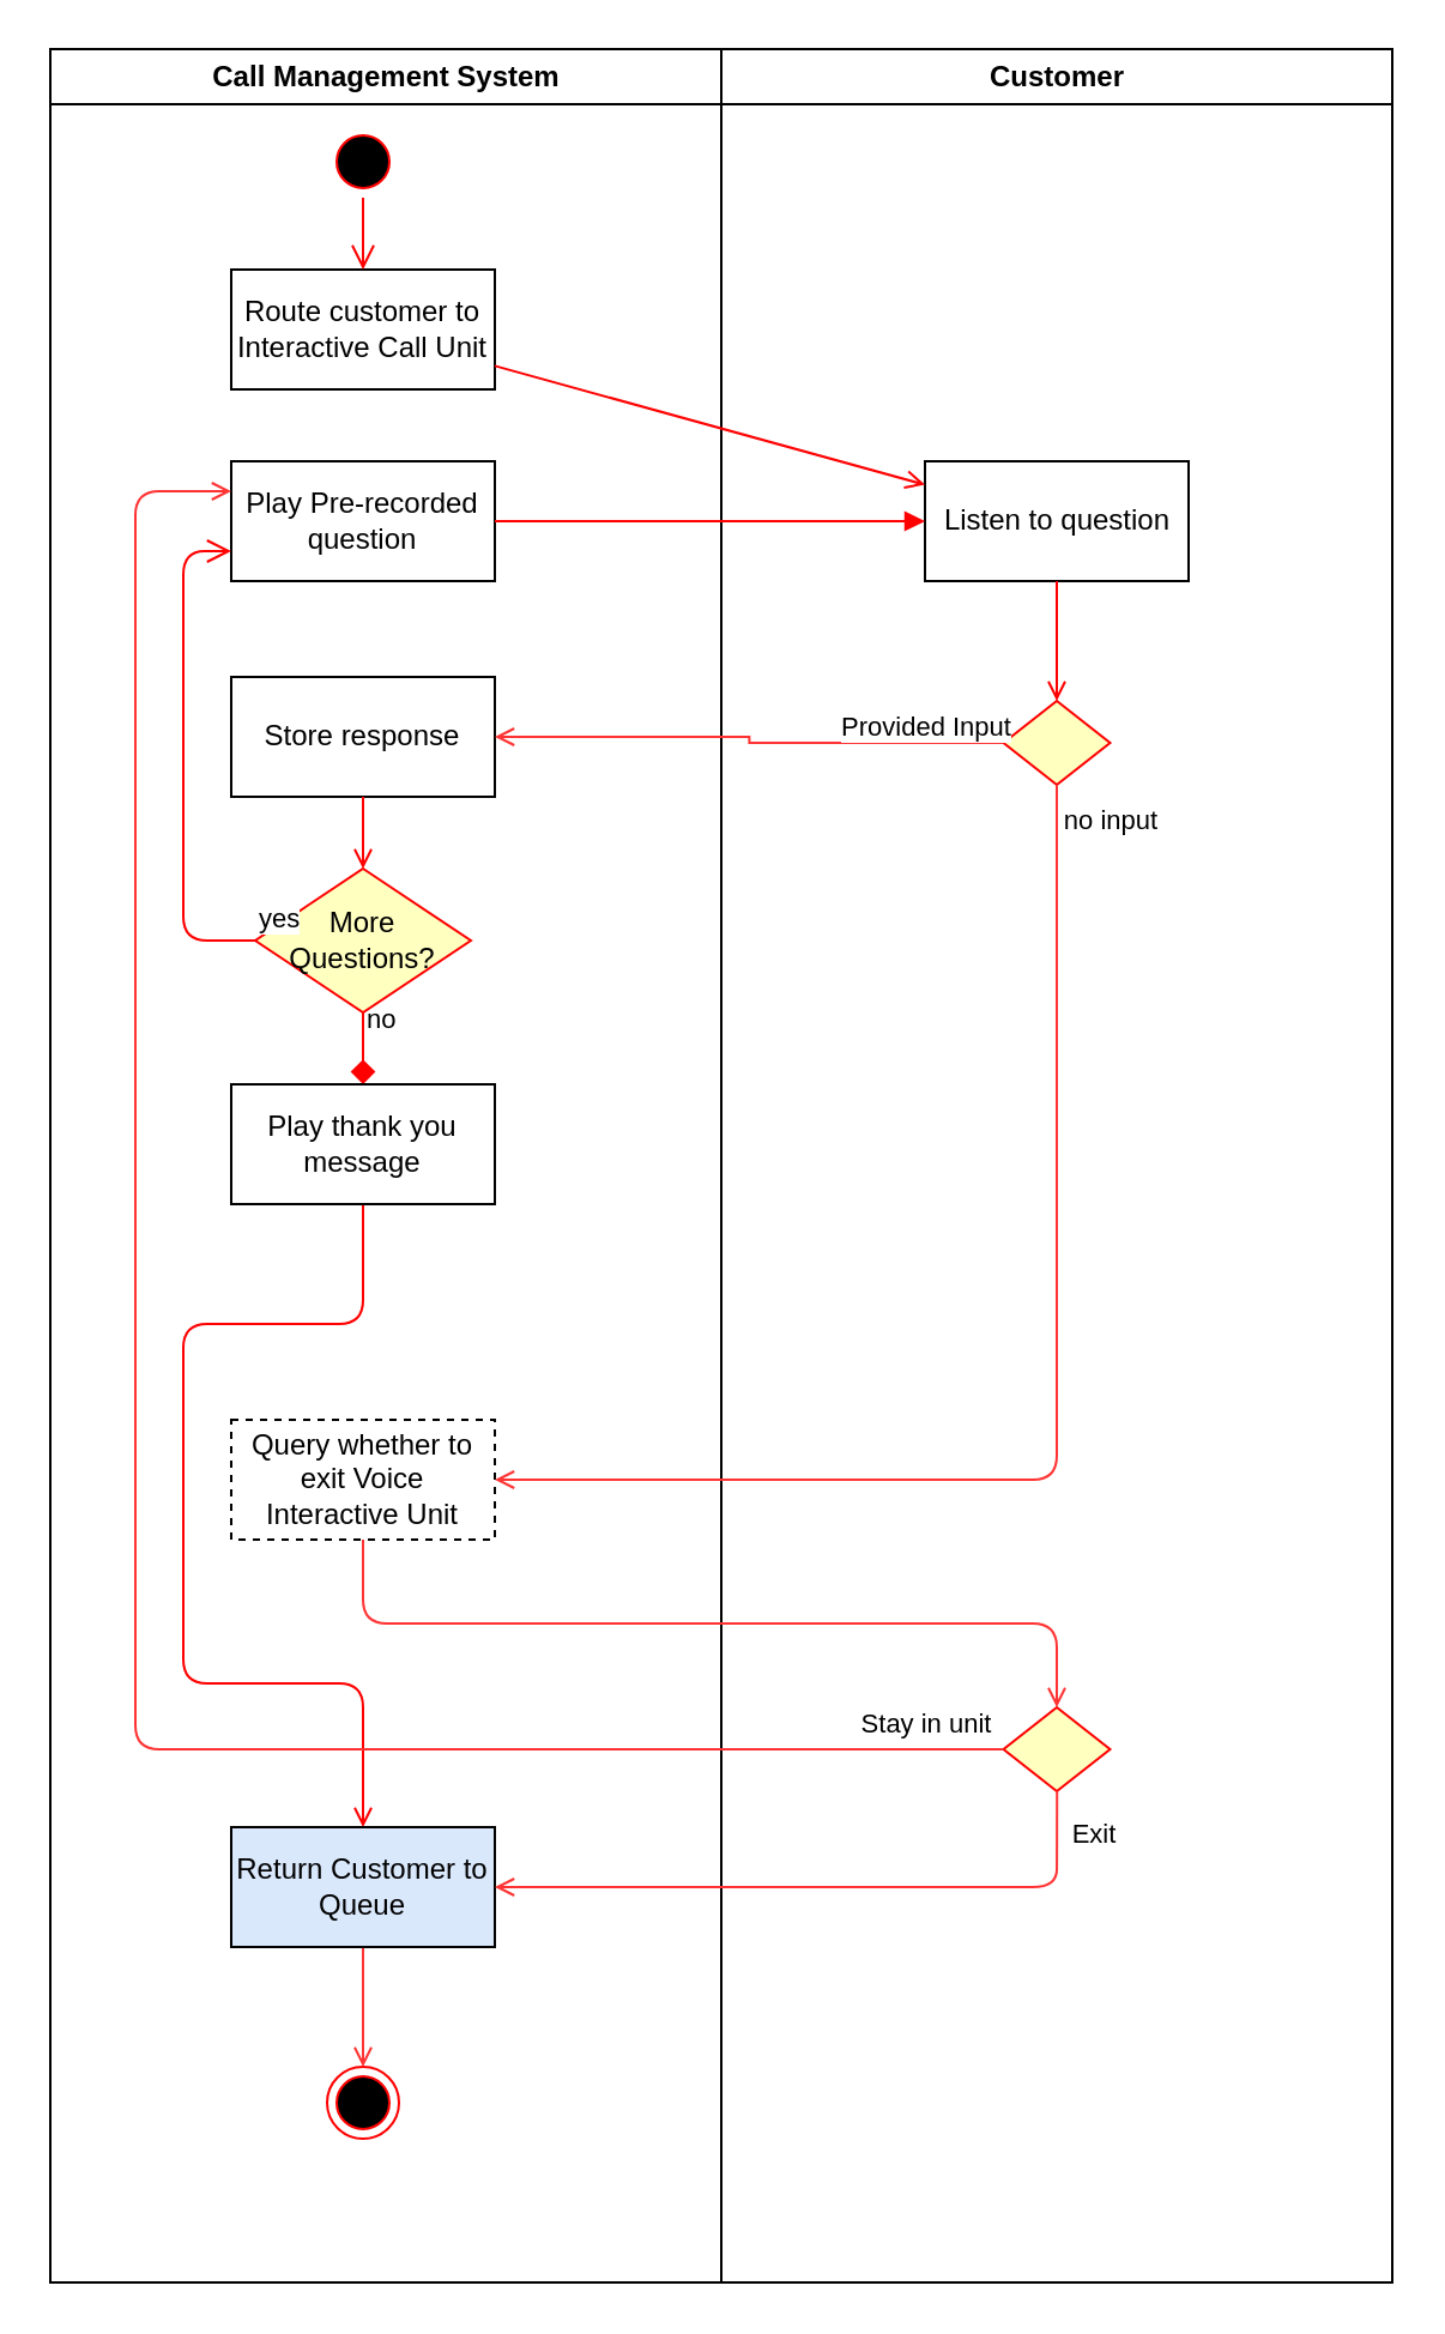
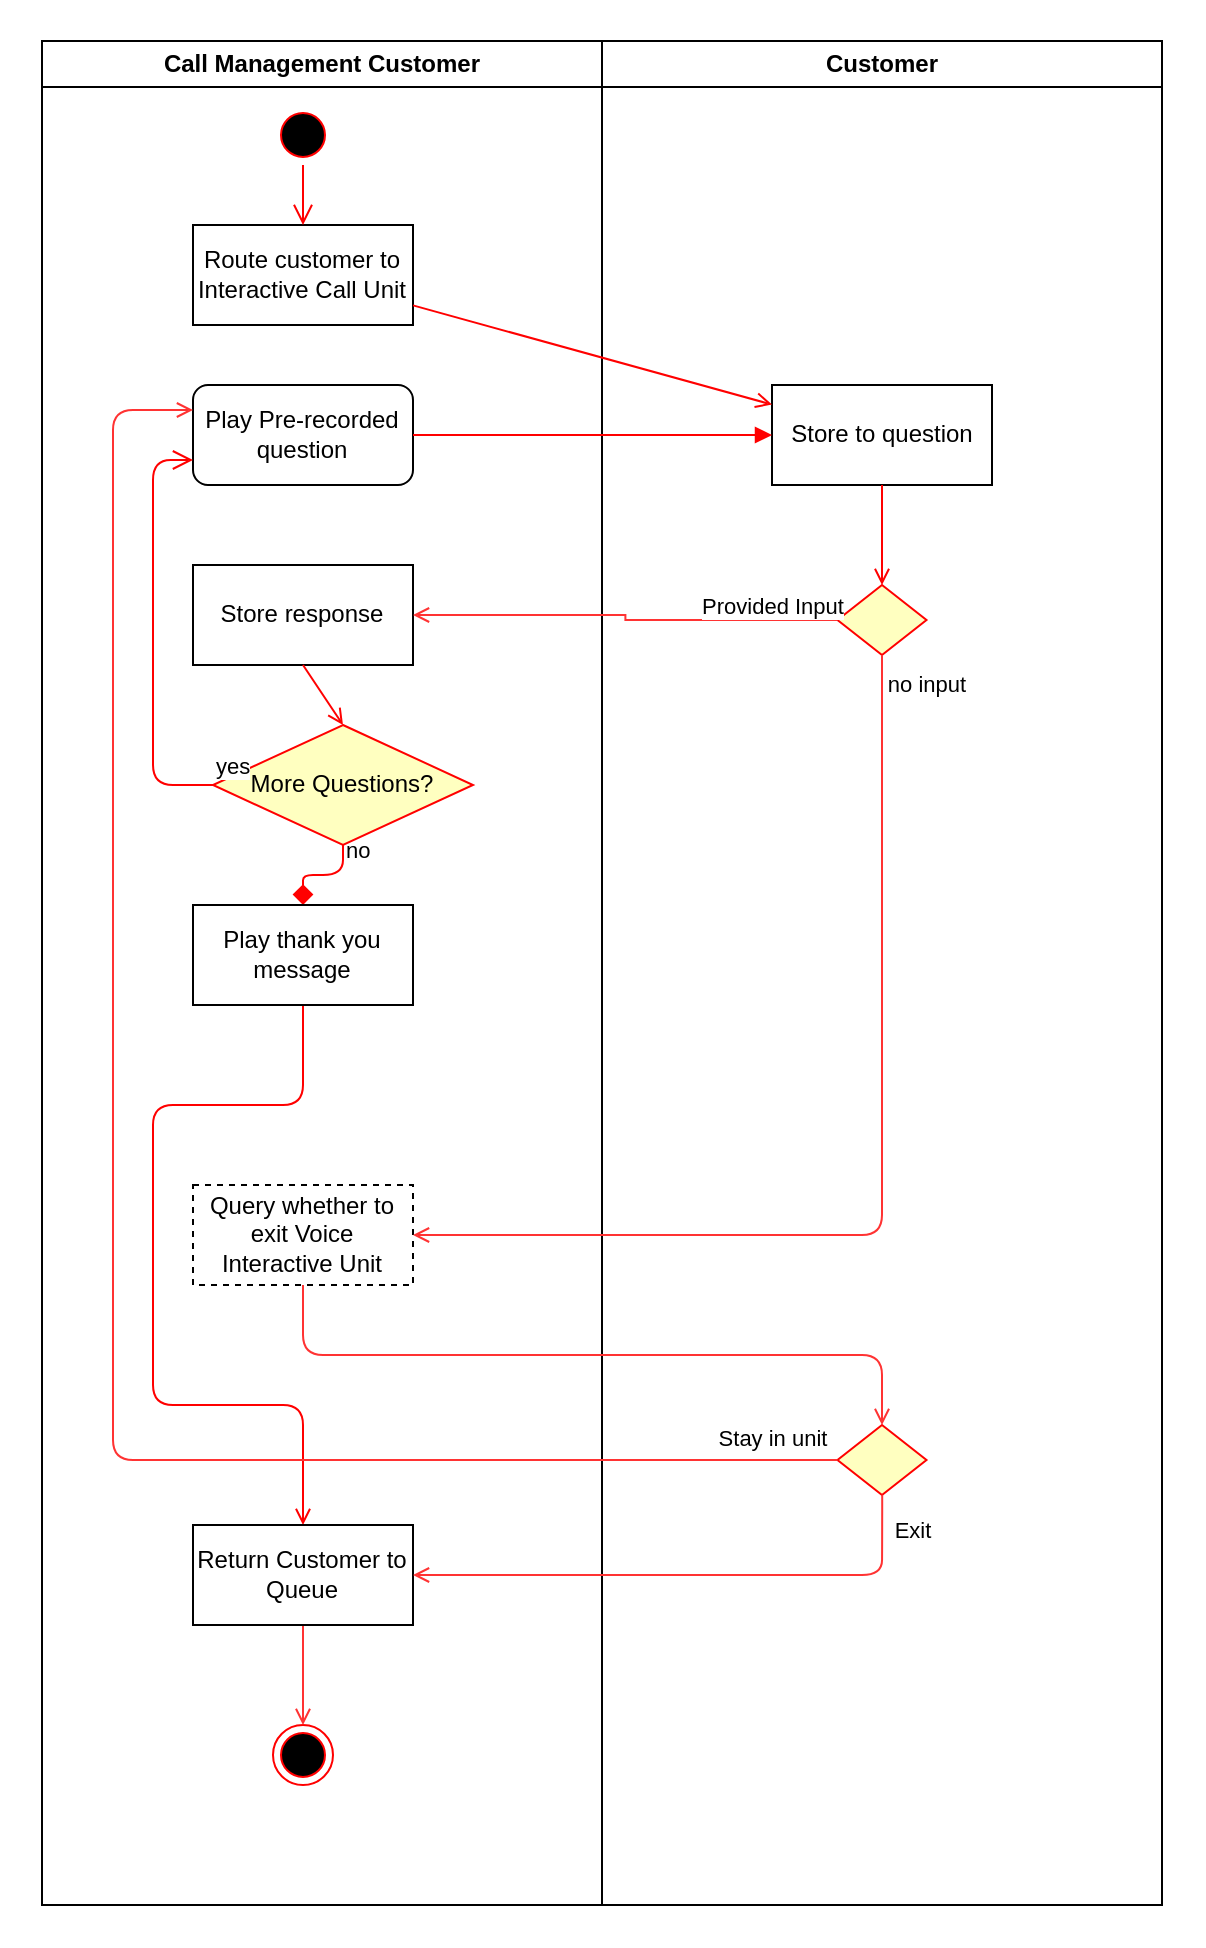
- <mxCell id="7" value="Call Management System" style="swimlane;whiteSpace=wrap;horizontal=1;" parent="1" vertex="1"><mxGeometry x="20.5" y="20" width="280" height="932" as="geometry" /></mxCell>
+ <mxCell id="7" value="Call Management Customer" style="swimlane;whiteSpace=wrap;horizontal=1;" parent="1" vertex="1"><mxGeometry x="20.5" y="20" width="280" height="932" as="geometry" /></mxCell>
- <mxCell id="22" value="Play Pre-recorded question" style="whiteSpace=wrap;labelBackgroundColor=none;" parent="1" vertex="1"><mxGeometry x="96" y="192" width="110" height="50" as="geometry" /></mxCell>
+ <mxCell id="22" value="Play Pre-recorded question" style="whiteSpace=wrap;labelBackgroundColor=none;rounded=1;" parent="1" vertex="1"><mxGeometry x="96" y="192" width="110" height="50" as="geometry" /></mxCell>
- <mxCell id="3" value="Listen to question" style="whiteSpace=wrap;" parent="2" vertex="1"><mxGeometry x="85" y="172" width="110" height="50" as="geometry" /></mxCell>
+ <mxCell id="3" value="Store to question" style="whiteSpace=wrap;" parent="2" vertex="1"><mxGeometry x="85" y="172" width="110" height="50" as="geometry" /></mxCell>
- <mxCell id="15" value="More Questions?" style="rhombus;whiteSpace=wrap;html=1;fillColor=#ffffc0;strokeColor=#ff0000;labelBackgroundColor=none;" vertex="1" parent="7"><mxGeometry x="85.5" y="342" width="90" height="60" as="geometry" /></mxCell>
+ <mxCell id="15" value="More Questions?" style="rhombus;whiteSpace=wrap;html=1;fillColor=#ffffc0;strokeColor=#ff0000;labelBackgroundColor=none;" vertex="1" parent="7"><mxGeometry x="85.5" y="342" width="130" height="60" as="geometry" /></mxCell>
- <mxCell id="20" value="Return Customer to Queue" style="whiteSpace=wrap;labelBackgroundColor=none;fillColor=#dae8fc;" vertex="1" parent="7"><mxGeometry x="75.5" y="742" width="110" height="50" as="geometry" /></mxCell>
+ <mxCell id="20" value="Return Customer to Queue" style="whiteSpace=wrap;labelBackgroundColor=none;" vertex="1" parent="7"><mxGeometry x="75.5" y="742" width="110" height="50" as="geometry" /></mxCell>
